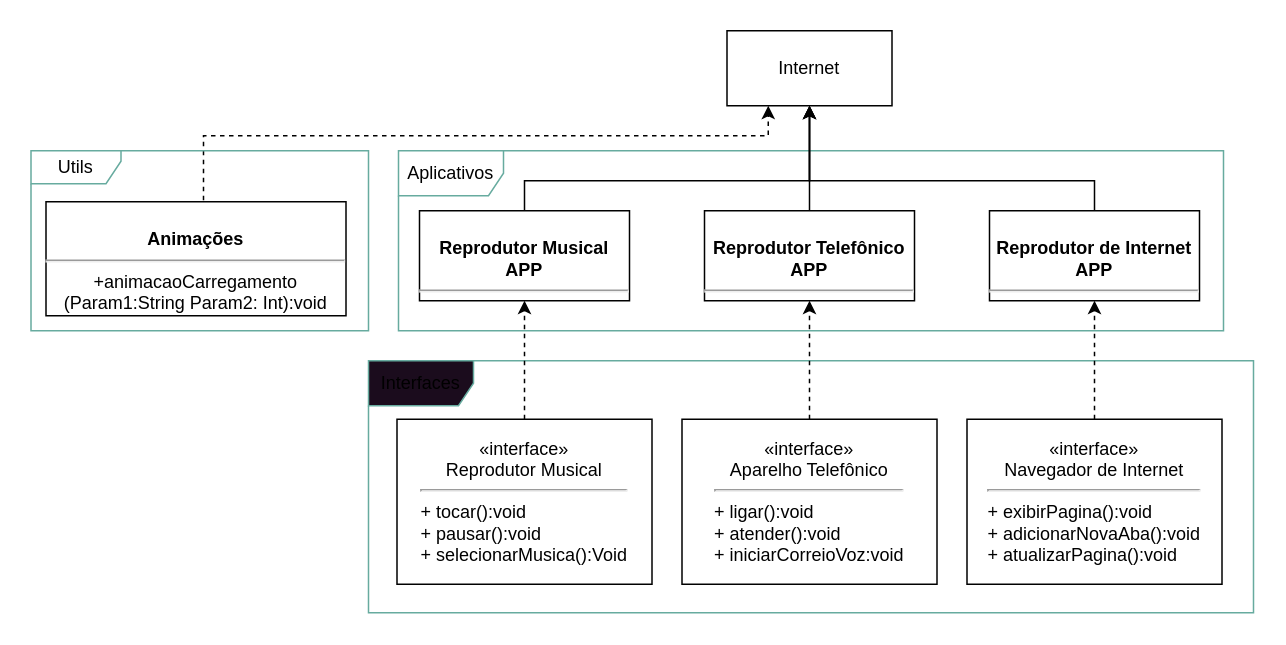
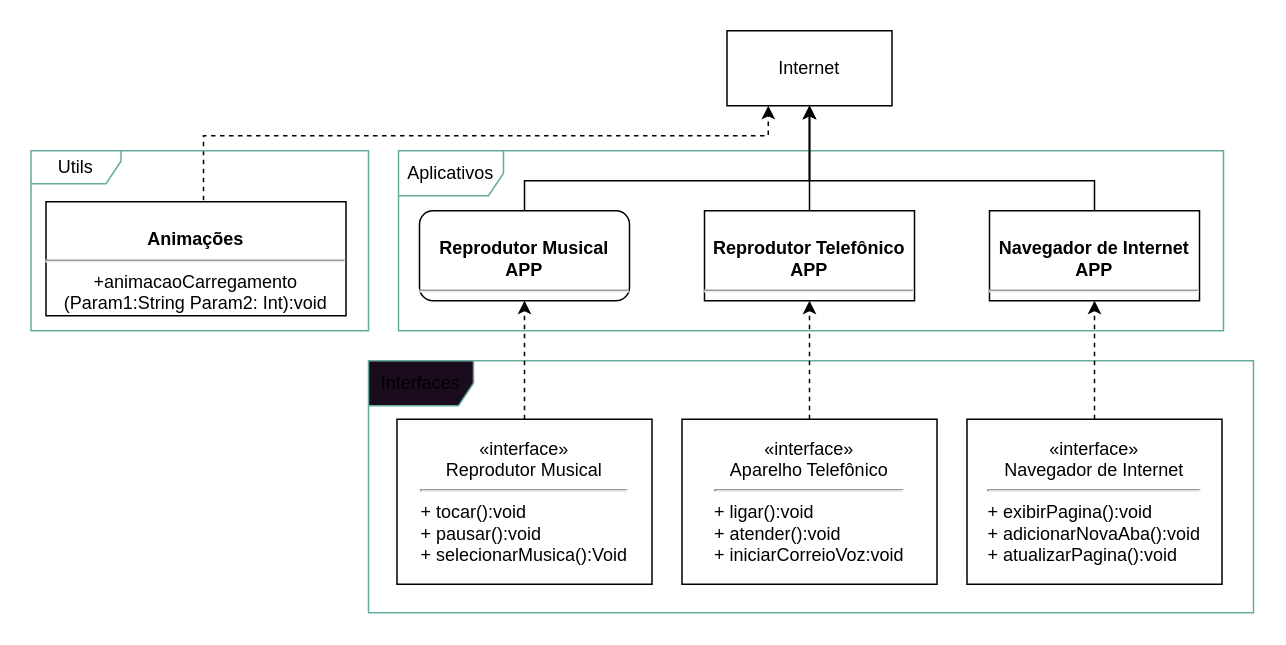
- <mxCell id="14" value="&lt;p style=&quot;margin:0px;margin-top:4px;text-align:center;&quot;&gt;&lt;br&gt;&lt;b&gt;Reprodutor de Internet APP&lt;/b&gt;&lt;/p&gt;&lt;hr&gt;" style="verticalAlign=top;align=left;overflow=fill;fontSize=12;fontFamily=Helvetica;html=1;whiteSpace=wrap;" parent="1" vertex="1"><mxGeometry x="659" y="140" width="140" height="60" as="geometry" /></mxCell>
+ <mxCell id="14" value="&lt;p style=&quot;margin:0px;margin-top:4px;text-align:center;&quot;&gt;&lt;br&gt;&lt;b&gt;Navegador de Internet APP&lt;/b&gt;&lt;/p&gt;&lt;hr&gt;" style="verticalAlign=top;align=left;overflow=fill;fontSize=12;fontFamily=Helvetica;html=1;whiteSpace=wrap;" parent="1" vertex="1"><mxGeometry x="659" y="140" width="140" height="60" as="geometry" /></mxCell>
- <mxCell id="12" value="&lt;p style=&quot;margin:0px;margin-top:4px;text-align:center;&quot;&gt;&lt;br&gt;&lt;b&gt;Reprodutor Musical APP&lt;/b&gt;&lt;/p&gt;&lt;hr&gt;" style="verticalAlign=top;align=left;overflow=fill;fontSize=12;fontFamily=Helvetica;html=1;whiteSpace=wrap;strokeColor=default;" parent="1" vertex="1"><mxGeometry x="279" y="140" width="140" height="60" as="geometry" /></mxCell>
+ <mxCell id="12" value="&lt;p style=&quot;margin:0px;margin-top:4px;text-align:center;&quot;&gt;&lt;br&gt;&lt;b&gt;Reprodutor Musical APP&lt;/b&gt;&lt;/p&gt;&lt;hr&gt;" style="verticalAlign=top;align=left;overflow=fill;fontSize=12;fontFamily=Helvetica;html=1;whiteSpace=wrap;strokeColor=default;rounded=1;" parent="1" vertex="1"><mxGeometry x="279" y="140" width="140" height="60" as="geometry" /></mxCell>
